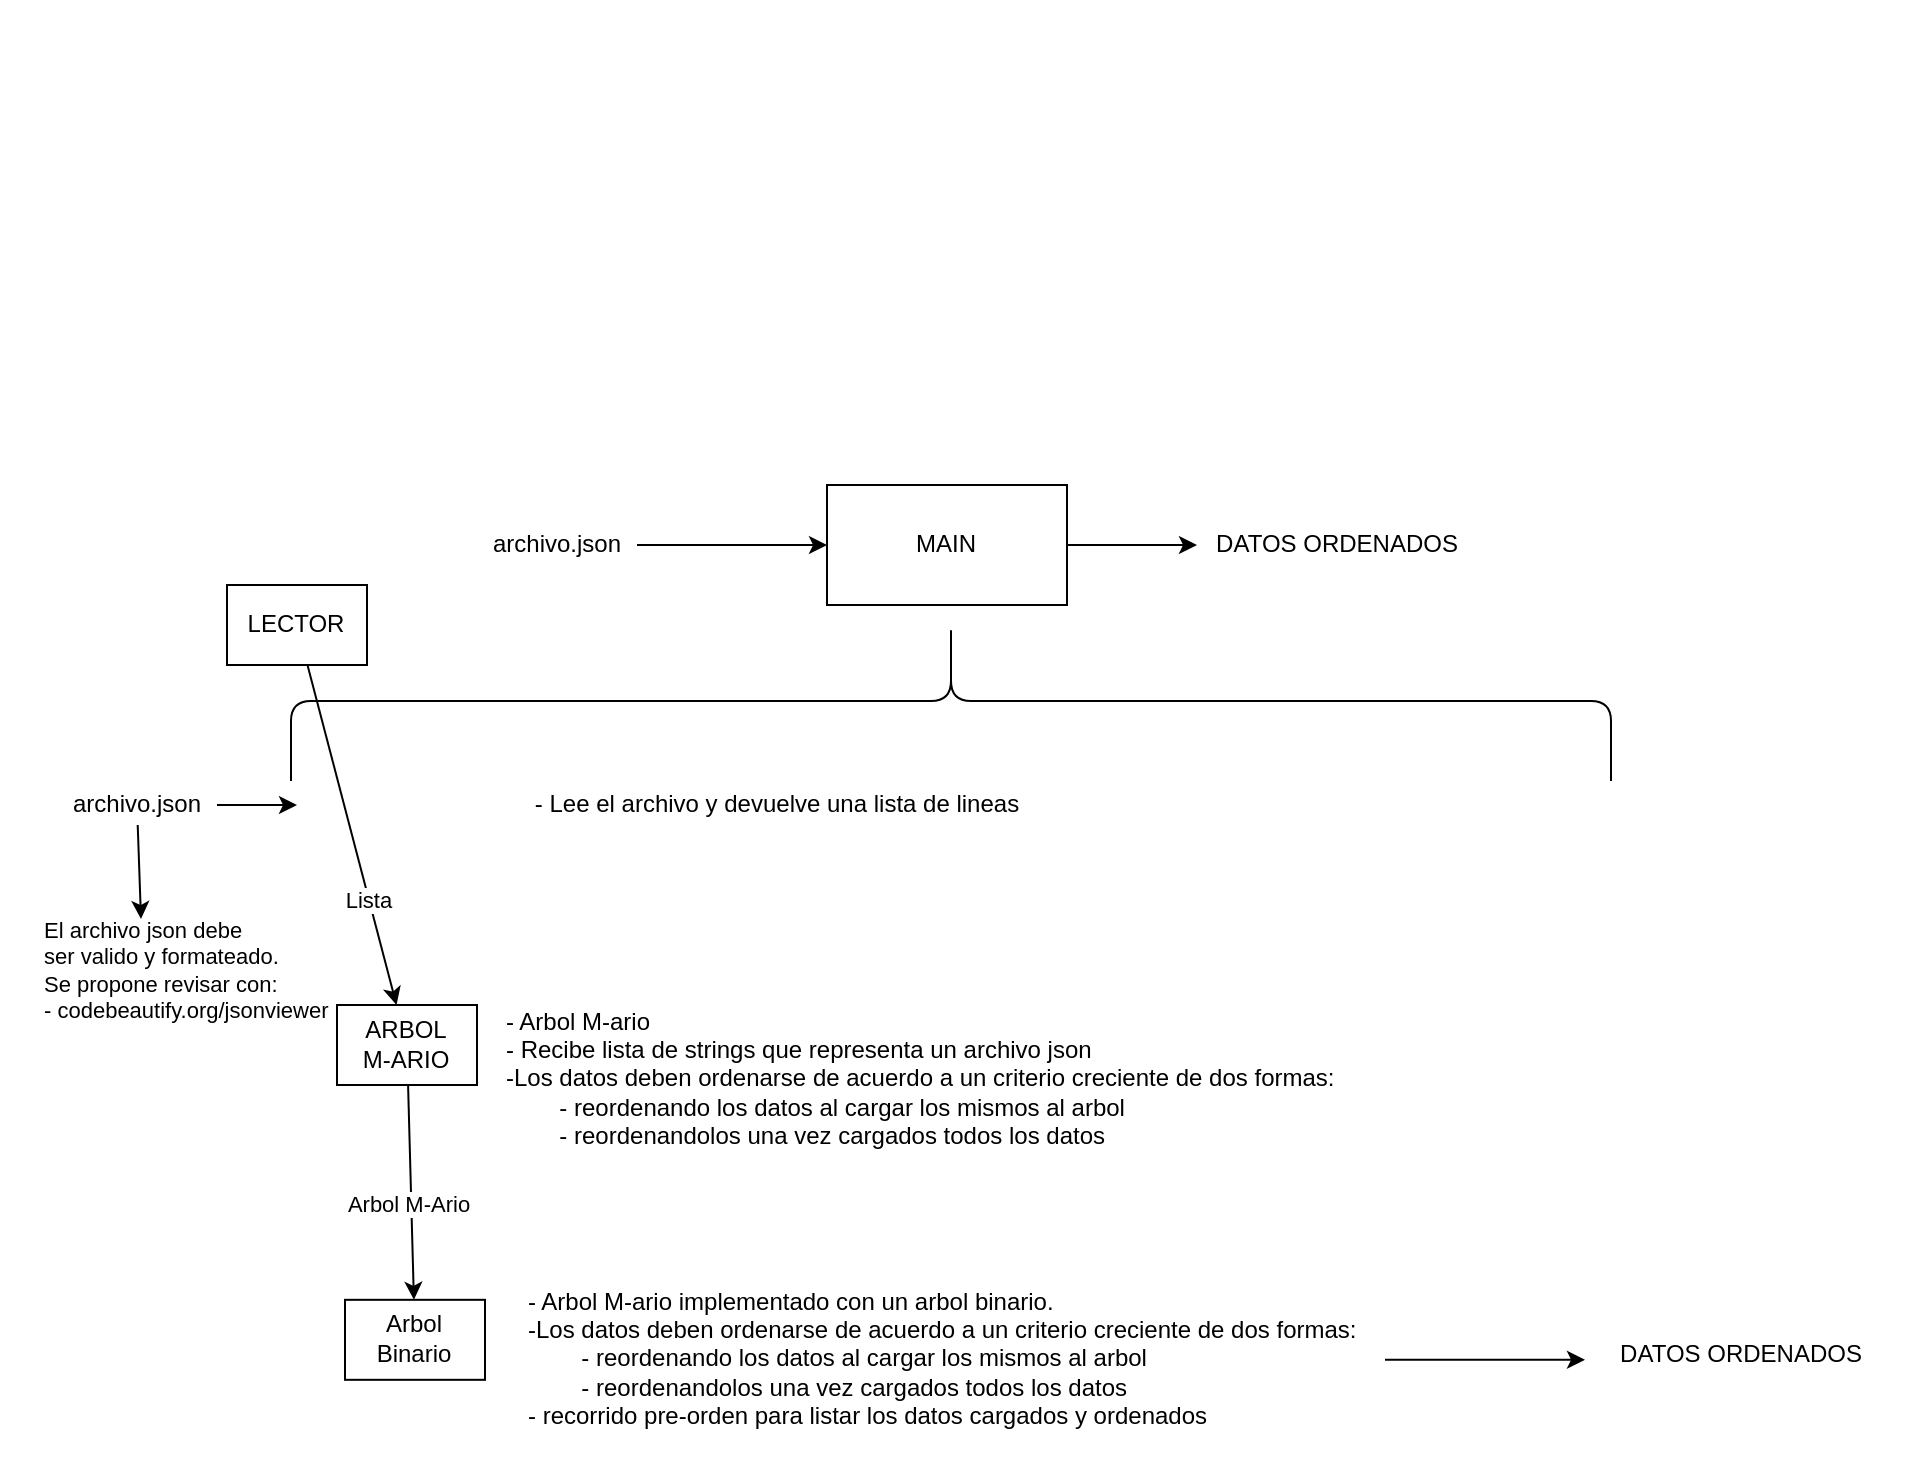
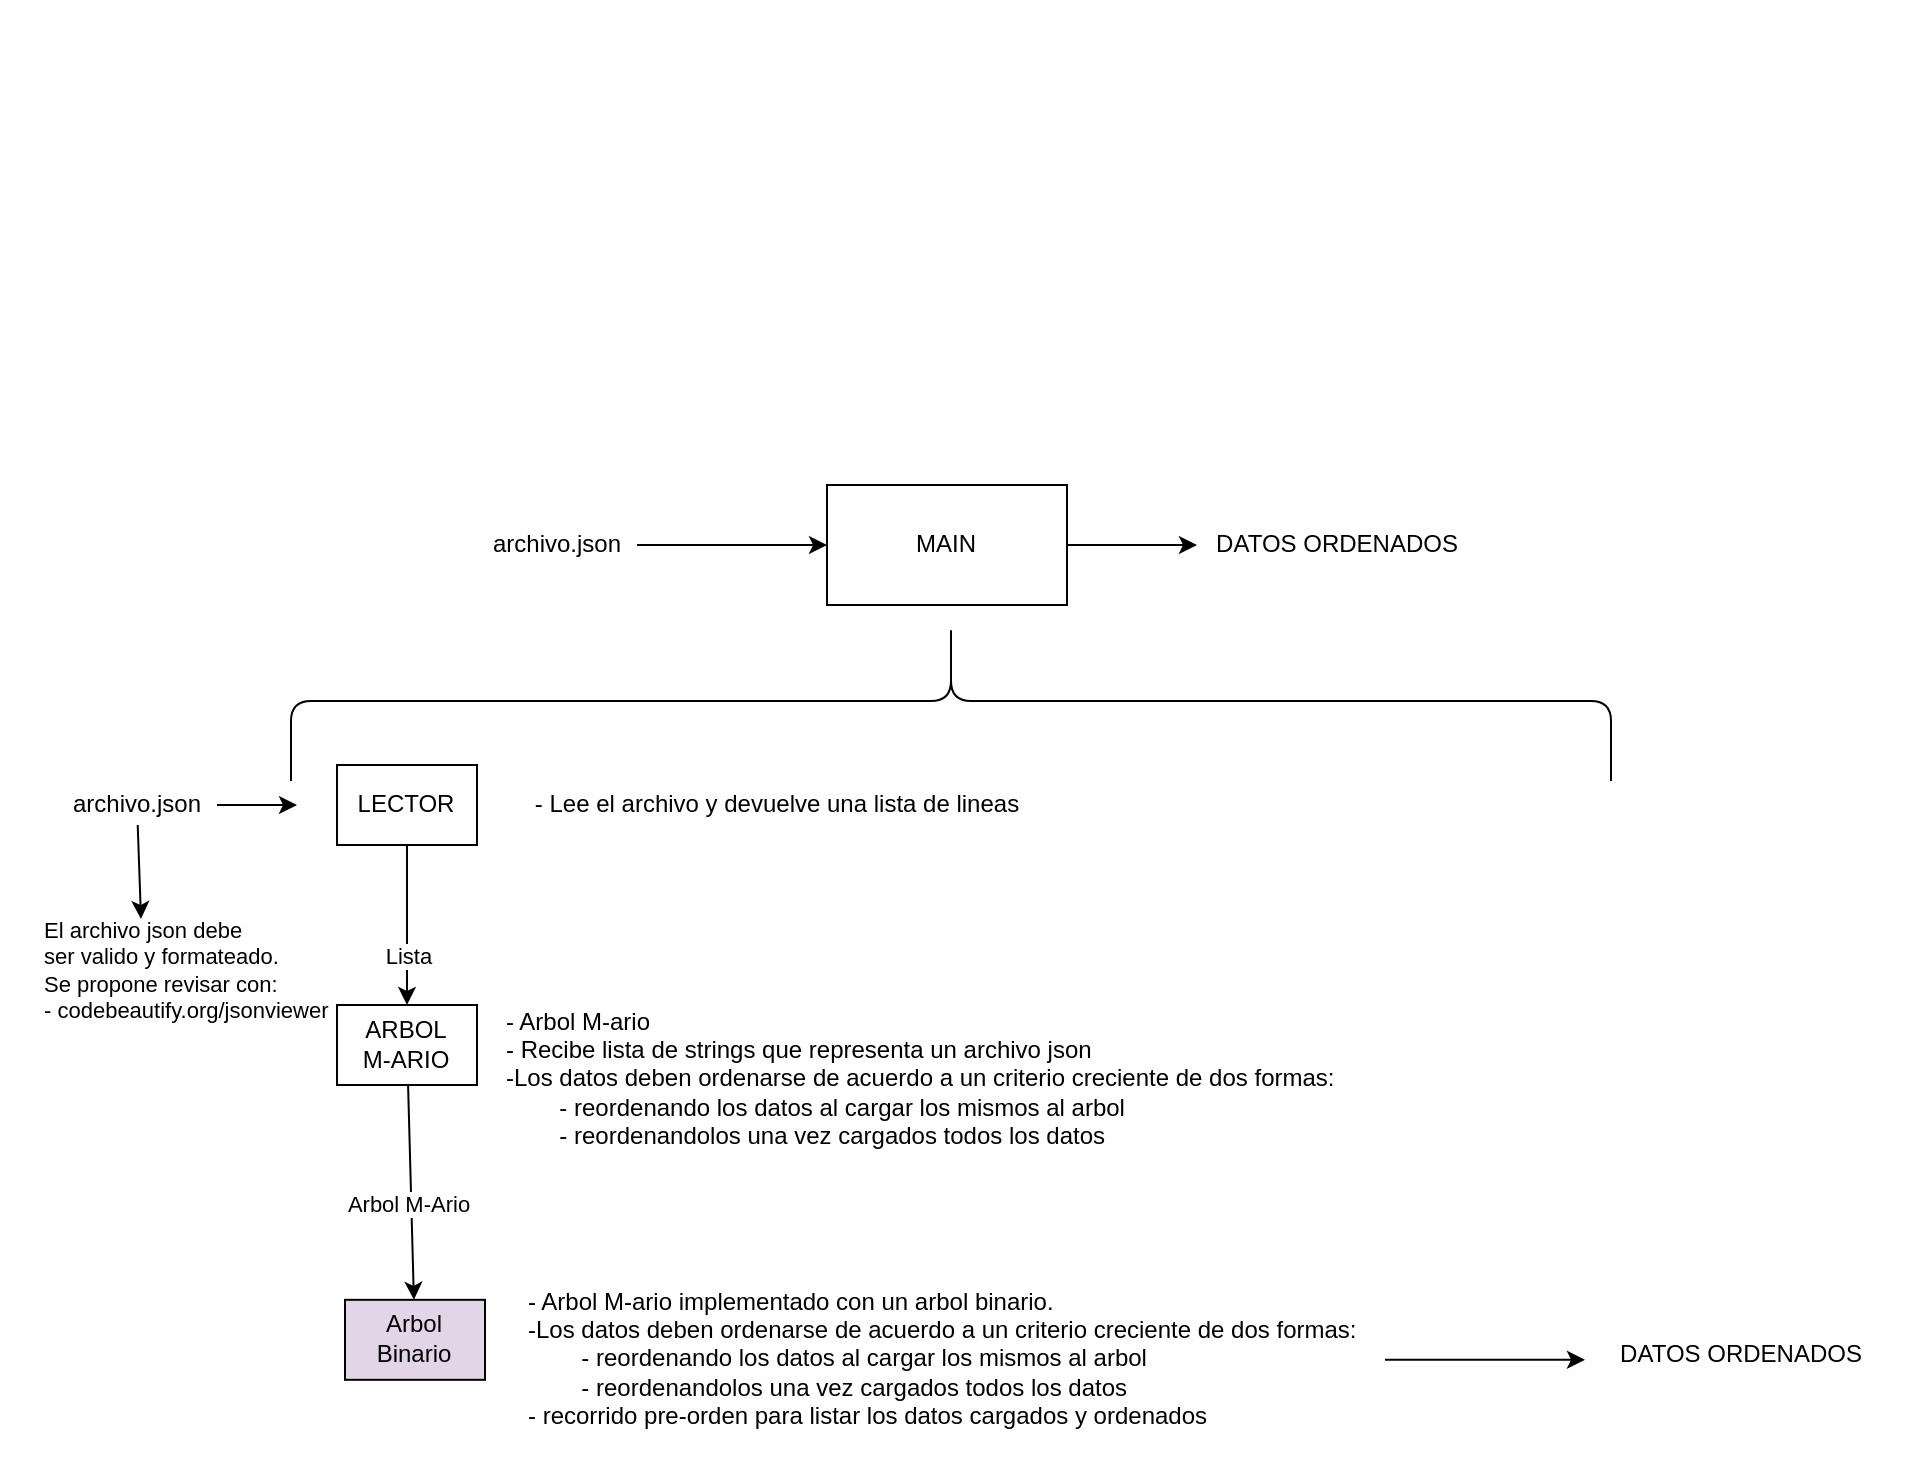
- <mxCell id="10" value="LECTOR" style="whiteSpace=wrap;html=1;" parent="1" vertex="1"><mxGeometry x="113" y="292" width="70" height="40" as="geometry" /></mxCell>
+ <mxCell id="10" value="LECTOR" style="whiteSpace=wrap;html=1;" parent="1" vertex="1"><mxGeometry x="168" y="382" width="70" height="40" as="geometry" /></mxCell>
- <mxCell id="12" value="Arbol Binario" style="whiteSpace=wrap;html=1;" parent="1" vertex="1"><mxGeometry x="172" y="649.41" width="70" height="40" as="geometry" /></mxCell>
+ <mxCell id="12" value="Arbol Binario" style="whiteSpace=wrap;html=1;fillColor=#e1d5e7;" parent="1" vertex="1"><mxGeometry x="172" y="649.41" width="70" height="40" as="geometry" /></mxCell>
